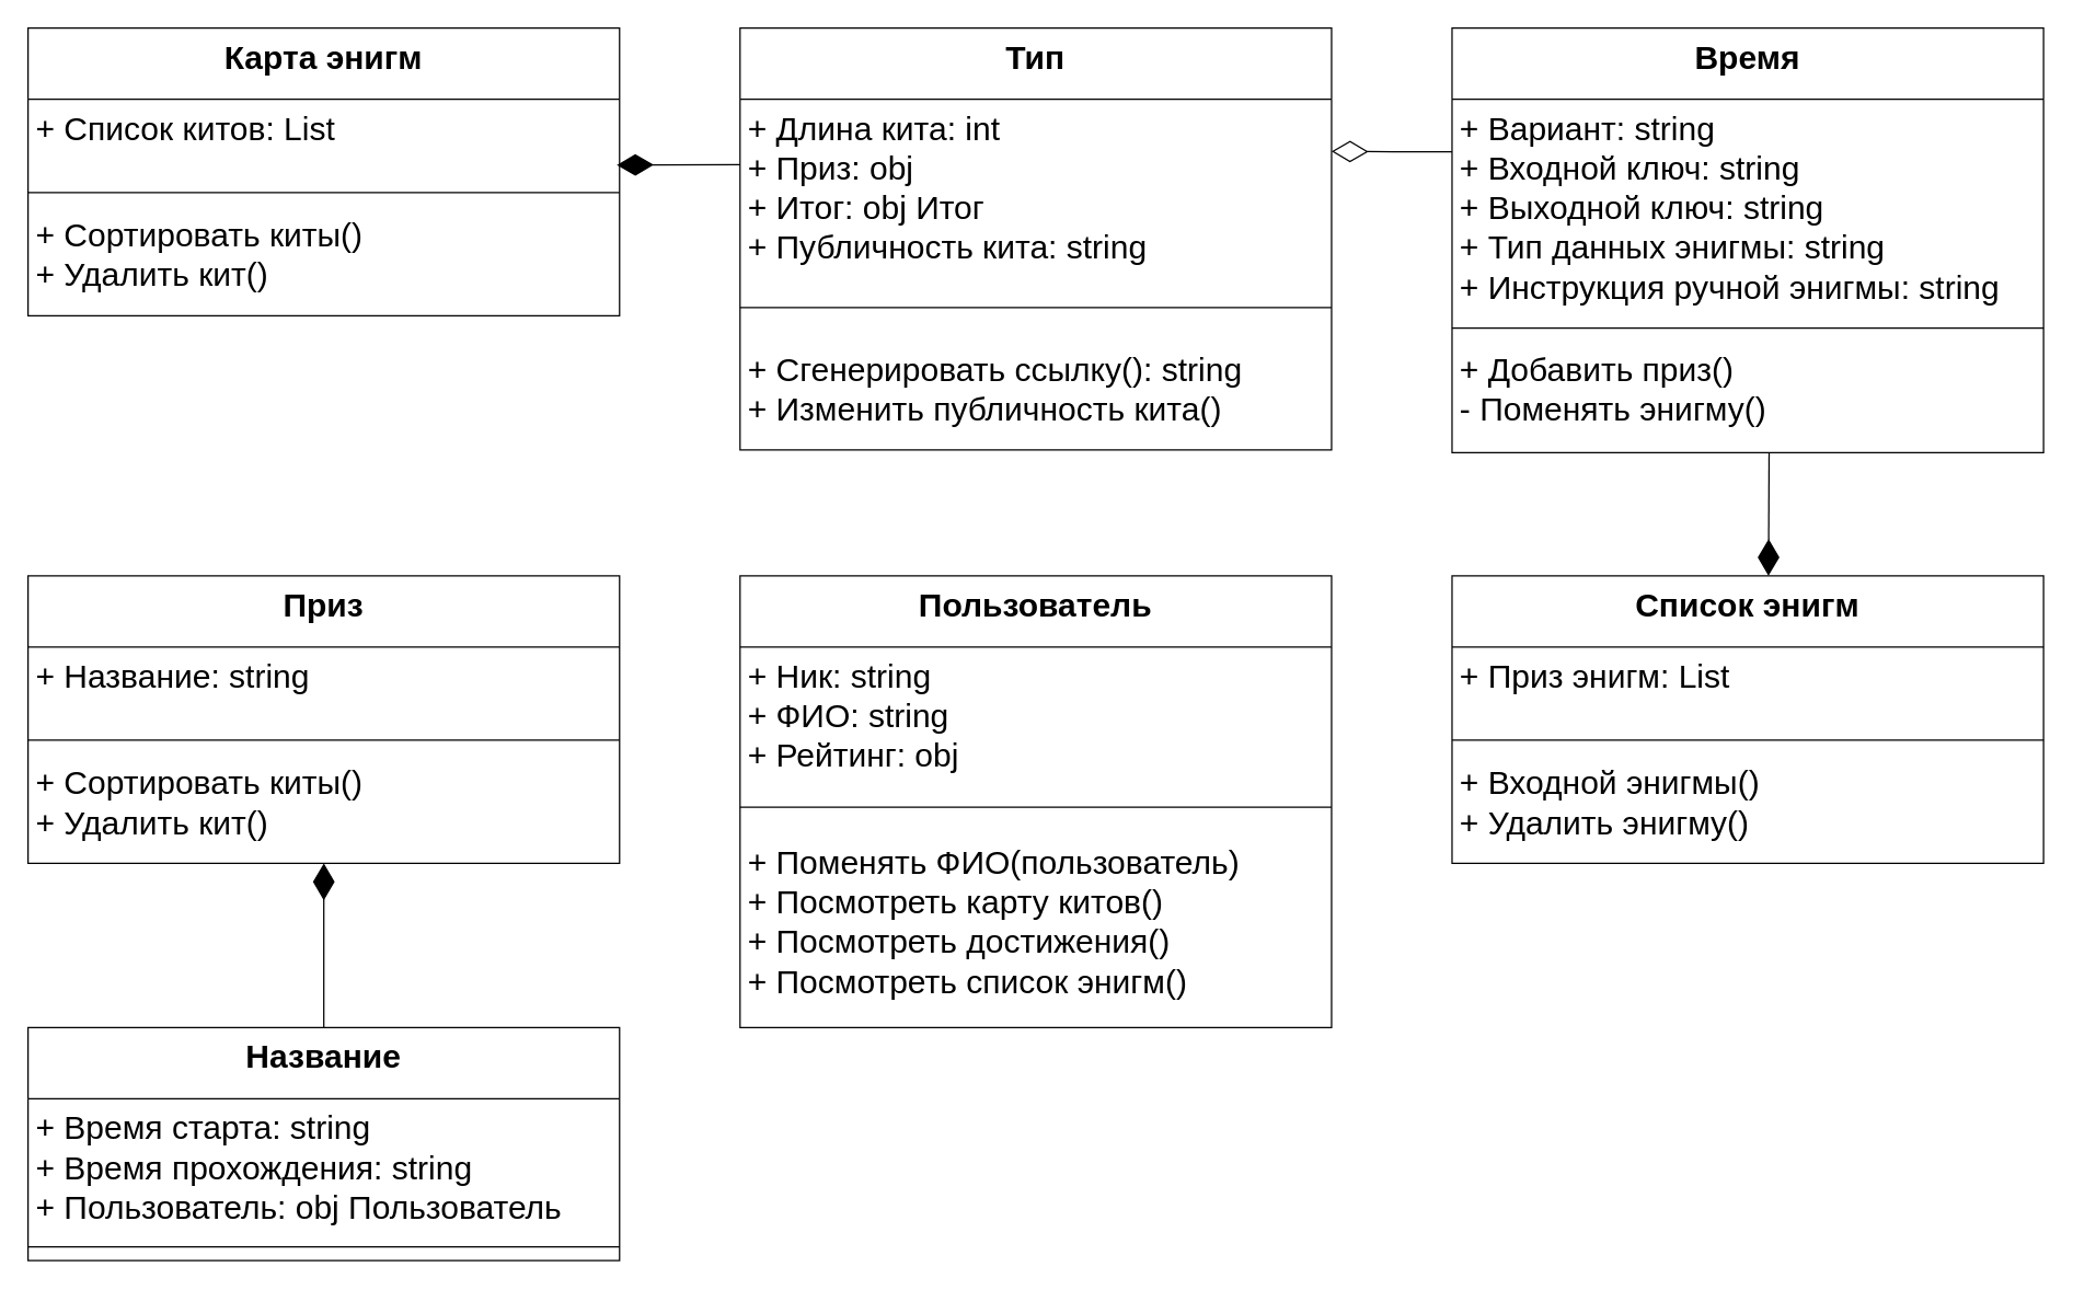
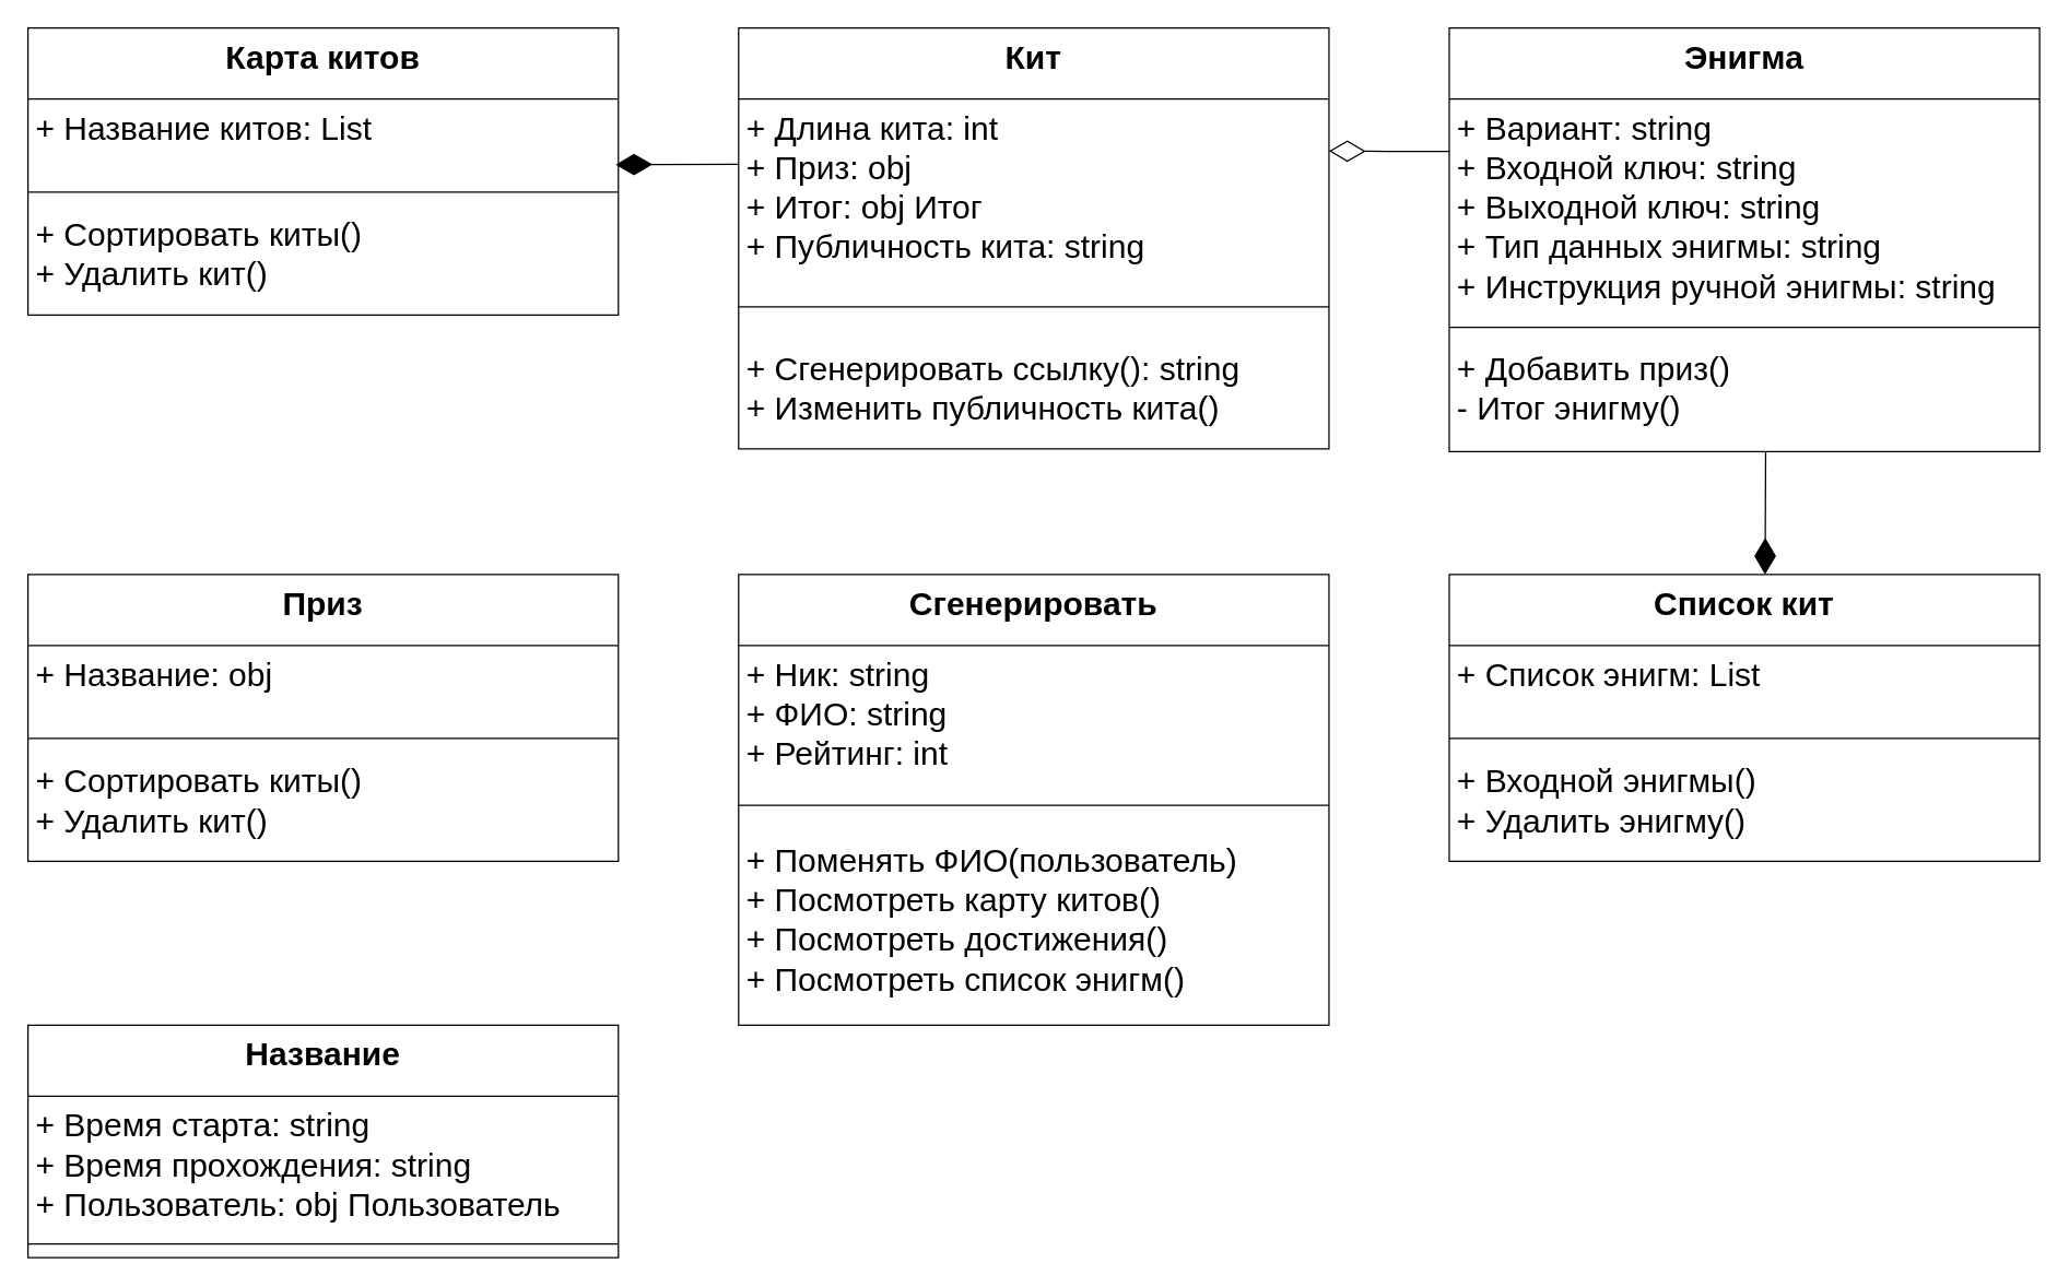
- <mxCell id="10" value="Карта энигм" style="swimlane;fontStyle=1;align=center;verticalAlign=top;childLayout=stackLayout;horizontal=1;startSize=52;horizontalStack=0;resizeParent=1;resizeParentMax=0;resizeLast=0;collapsible=1;marginBottom=0;strokeWidth=1;fontSize=24;" parent="1" vertex="1"><mxGeometry x="20" y="20" width="432" height="210" as="geometry" /></mxCell>
+ <mxCell id="10" value="Карта китов" style="swimlane;fontStyle=1;align=center;verticalAlign=top;childLayout=stackLayout;horizontal=1;startSize=52;horizontalStack=0;resizeParent=1;resizeParentMax=0;resizeLast=0;collapsible=1;marginBottom=0;strokeWidth=1;fontSize=24;" parent="1" vertex="1"><mxGeometry x="20" y="20" width="432" height="210" as="geometry" /></mxCell>
- <mxCell id="2" value="Тип" style="swimlane;fontStyle=1;align=center;verticalAlign=top;childLayout=stackLayout;horizontal=1;startSize=52;horizontalStack=0;resizeParent=1;resizeParentMax=0;resizeLast=0;collapsible=1;marginBottom=0;strokeWidth=1;fontSize=24;" parent="1" vertex="1"><mxGeometry x="540" y="20" width="432" height="308" as="geometry" /></mxCell>
+ <mxCell id="2" value="Кит" style="swimlane;fontStyle=1;align=center;verticalAlign=top;childLayout=stackLayout;horizontal=1;startSize=52;horizontalStack=0;resizeParent=1;resizeParentMax=0;resizeLast=0;collapsible=1;marginBottom=0;strokeWidth=1;fontSize=24;" parent="1" vertex="1"><mxGeometry x="540" y="20" width="432" height="308" as="geometry" /></mxCell>
- <mxCell id="6" value="Время" style="swimlane;fontStyle=1;align=center;verticalAlign=top;childLayout=stackLayout;horizontal=1;startSize=52;horizontalStack=0;resizeParent=1;resizeParentMax=0;resizeLast=0;collapsible=1;marginBottom=0;strokeWidth=1;fontSize=24;" parent="1" vertex="1"><mxGeometry x="1060" y="20" width="432" height="310" as="geometry" /></mxCell>
+ <mxCell id="6" value="Энигма" style="swimlane;fontStyle=1;align=center;verticalAlign=top;childLayout=stackLayout;horizontal=1;startSize=52;horizontalStack=0;resizeParent=1;resizeParentMax=0;resizeLast=0;collapsible=1;marginBottom=0;strokeWidth=1;fontSize=24;" parent="1" vertex="1"><mxGeometry x="1060" y="20" width="432" height="310" as="geometry" /></mxCell>
- <mxCell id="11" value="+ Список китов: List" style="text;strokeColor=none;fillColor=none;align=left;verticalAlign=top;spacingLeft=4;spacingRight=4;overflow=hidden;rotatable=0;points=[[0,0.5],[1,0.5]];portConstraint=eastwest;fontSize=24;" parent="10" vertex="1"><mxGeometry y="52" width="432" height="58" as="geometry" /></mxCell>
+ <mxCell id="11" value="+ Название китов: List" style="text;strokeColor=none;fillColor=none;align=left;verticalAlign=top;spacingLeft=4;spacingRight=4;overflow=hidden;rotatable=0;points=[[0,0.5],[1,0.5]];portConstraint=eastwest;fontSize=24;" parent="10" vertex="1"><mxGeometry y="52" width="432" height="58" as="geometry" /></mxCell>
- <mxCell id="9" value="+ Добавить приз()&#10;- Поменять энигму()&#10;" style="text;strokeColor=none;fillColor=none;align=left;verticalAlign=top;spacingLeft=4;spacingRight=4;overflow=hidden;rotatable=0;points=[[0,0.5],[1,0.5]];portConstraint=eastwest;fontSize=24;" parent="6" vertex="1"><mxGeometry y="228" width="432" height="82" as="geometry" /></mxCell>
+ <mxCell id="9" value="+ Добавить приз()&#10;- Итог энигму()&#10;" style="text;strokeColor=none;fillColor=none;align=left;verticalAlign=top;spacingLeft=4;spacingRight=4;overflow=hidden;rotatable=0;points=[[0,0.5],[1,0.5]];portConstraint=eastwest;fontSize=24;" parent="6" vertex="1"><mxGeometry y="228" width="432" height="82" as="geometry" /></mxCell>
- <mxCell id="14" value="Пользователь" style="swimlane;fontStyle=1;align=center;verticalAlign=top;childLayout=stackLayout;horizontal=1;startSize=52;horizontalStack=0;resizeParent=1;resizeParentMax=0;resizeLast=0;collapsible=1;marginBottom=0;strokeWidth=1;fontSize=24;" parent="1" vertex="1"><mxGeometry x="540" y="420" width="432" height="330" as="geometry" /></mxCell>
+ <mxCell id="14" value="Сгенерировать" style="swimlane;fontStyle=1;align=center;verticalAlign=top;childLayout=stackLayout;horizontal=1;startSize=52;horizontalStack=0;resizeParent=1;resizeParentMax=0;resizeLast=0;collapsible=1;marginBottom=0;strokeWidth=1;fontSize=24;" parent="1" vertex="1"><mxGeometry x="540" y="420" width="432" height="330" as="geometry" /></mxCell>
- <mxCell id="25" value="Список энигм" style="swimlane;fontStyle=1;align=center;verticalAlign=top;childLayout=stackLayout;horizontal=1;startSize=52;horizontalStack=0;resizeParent=1;resizeParentMax=0;resizeLast=0;collapsible=1;marginBottom=0;strokeWidth=1;fontSize=24;" parent="1" vertex="1"><mxGeometry x="1060" y="420" width="432" height="210" as="geometry" /></mxCell>
+ <mxCell id="25" value="Список кит" style="swimlane;fontStyle=1;align=center;verticalAlign=top;childLayout=stackLayout;horizontal=1;startSize=52;horizontalStack=0;resizeParent=1;resizeParentMax=0;resizeLast=0;collapsible=1;marginBottom=0;strokeWidth=1;fontSize=24;" parent="1" vertex="1"><mxGeometry x="1060" y="420" width="432" height="210" as="geometry" /></mxCell>
- <mxCell id="19" value="+ Название: string" style="text;strokeColor=none;fillColor=none;align=left;verticalAlign=top;spacingLeft=4;spacingRight=4;overflow=hidden;rotatable=0;points=[[0,0.5],[1,0.5]];portConstraint=eastwest;fontSize=24;" parent="18" vertex="1"><mxGeometry y="52" width="432" height="58" as="geometry" /></mxCell>
+ <mxCell id="19" value="+ Название: obj" style="text;strokeColor=none;fillColor=none;align=left;verticalAlign=top;spacingLeft=4;spacingRight=4;overflow=hidden;rotatable=0;points=[[0,0.5],[1,0.5]];portConstraint=eastwest;fontSize=24;" parent="18" vertex="1"><mxGeometry y="52" width="432" height="58" as="geometry" /></mxCell>
- <mxCell id="15" value="+ Ник: string&#10;+ ФИО: string&#10;+ Рейтинг: obj&#10;" style="text;strokeColor=none;fillColor=none;align=left;verticalAlign=top;spacingLeft=4;spacingRight=4;overflow=hidden;rotatable=0;points=[[0,0.5],[1,0.5]];portConstraint=eastwest;fontSize=24;" parent="14" vertex="1"><mxGeometry y="52" width="432" height="98" as="geometry" /></mxCell>
+ <mxCell id="15" value="+ Ник: string&#10;+ ФИО: string&#10;+ Рейтинг: int&#10;" style="text;strokeColor=none;fillColor=none;align=left;verticalAlign=top;spacingLeft=4;spacingRight=4;overflow=hidden;rotatable=0;points=[[0,0.5],[1,0.5]];portConstraint=eastwest;fontSize=24;" parent="14" vertex="1"><mxGeometry y="52" width="432" height="98" as="geometry" /></mxCell>
- <mxCell id="26" value="+ Приз энигм: List" style="text;strokeColor=none;fillColor=none;align=left;verticalAlign=top;spacingLeft=4;spacingRight=4;overflow=hidden;rotatable=0;points=[[0,0.5],[1,0.5]];portConstraint=eastwest;fontSize=24;" parent="25" vertex="1"><mxGeometry y="52" width="432" height="58" as="geometry" /></mxCell>
+ <mxCell id="26" value="+ Список энигм: List" style="text;strokeColor=none;fillColor=none;align=left;verticalAlign=top;spacingLeft=4;spacingRight=4;overflow=hidden;rotatable=0;points=[[0,0.5],[1,0.5]];portConstraint=eastwest;fontSize=24;" parent="25" vertex="1"><mxGeometry y="52" width="432" height="58" as="geometry" /></mxCell>
- <mxCell id="29" value="" style="endArrow=diamondThin;endFill=1;endSize=24;html=1;fontSize=24;exitX=0.5;exitY=0;exitDx=0;exitDy=0;entryX=0.5;entryY=1;entryDx=0;entryDy=0;" parent="1" source="22" target="18" edge="1"><mxGeometry width="160" relative="1" as="geometry"><mxPoint x="236" y="720" as="sourcePoint" /><mxPoint x="396" y="720" as="targetPoint" /></mxGeometry></mxCell>
